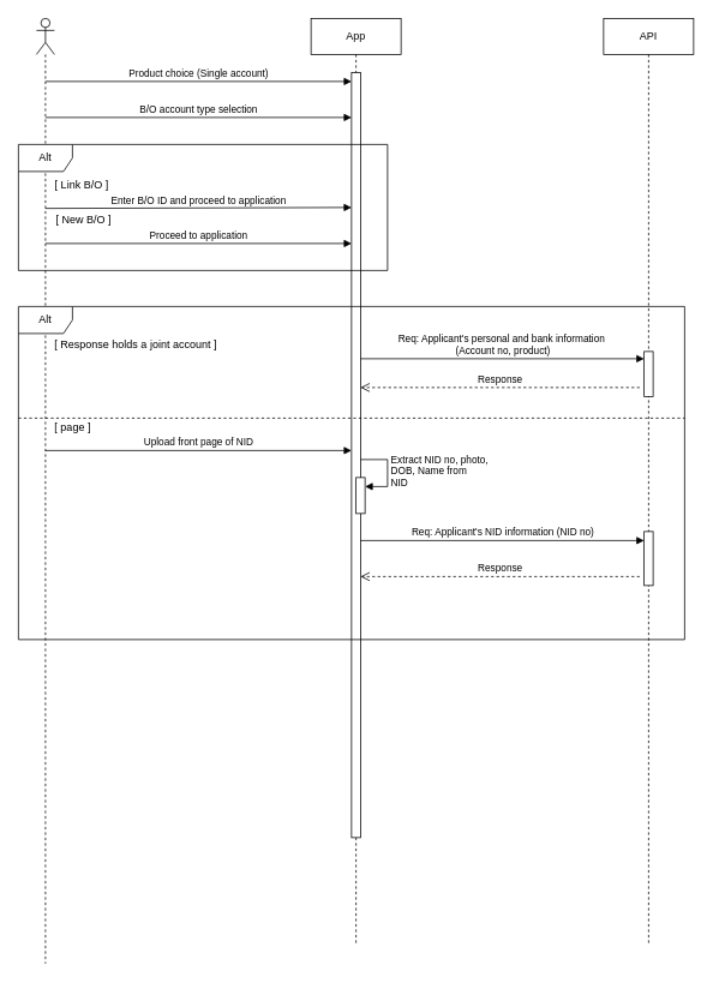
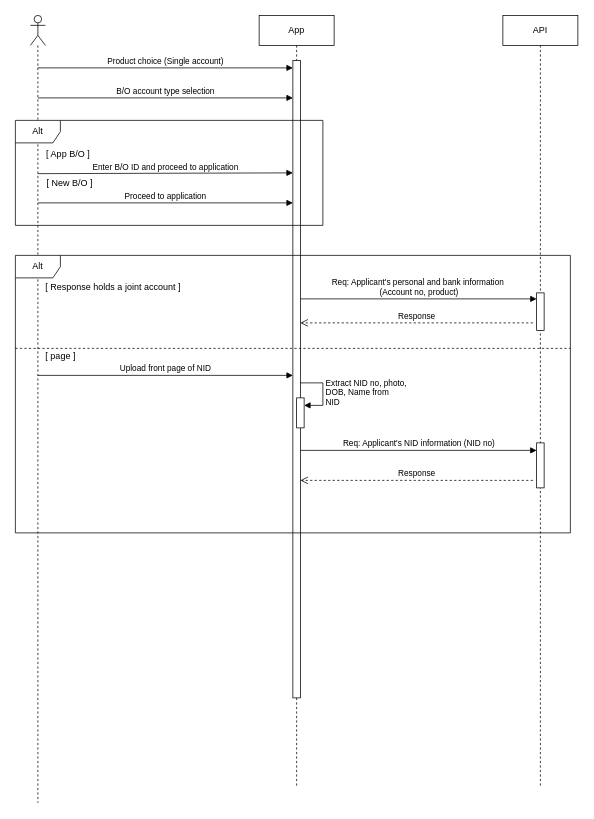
- <mxCell id="9" value="[ Link B/O ]" style="text;html=1;align=center;verticalAlign=middle;resizable=0;points=[];autosize=1;strokeColor=none;fillColor=none;" parent="1" vertex="1"><mxGeometry x="50" y="190" width="80" height="30" as="geometry" /></mxCell>
+ <mxCell id="9" value="[ App B/O ]" style="text;html=1;align=center;verticalAlign=middle;resizable=0;points=[];autosize=1;strokeColor=none;fillColor=none;" parent="1" vertex="1"><mxGeometry x="50" y="190" width="80" height="30" as="geometry" /></mxCell>
